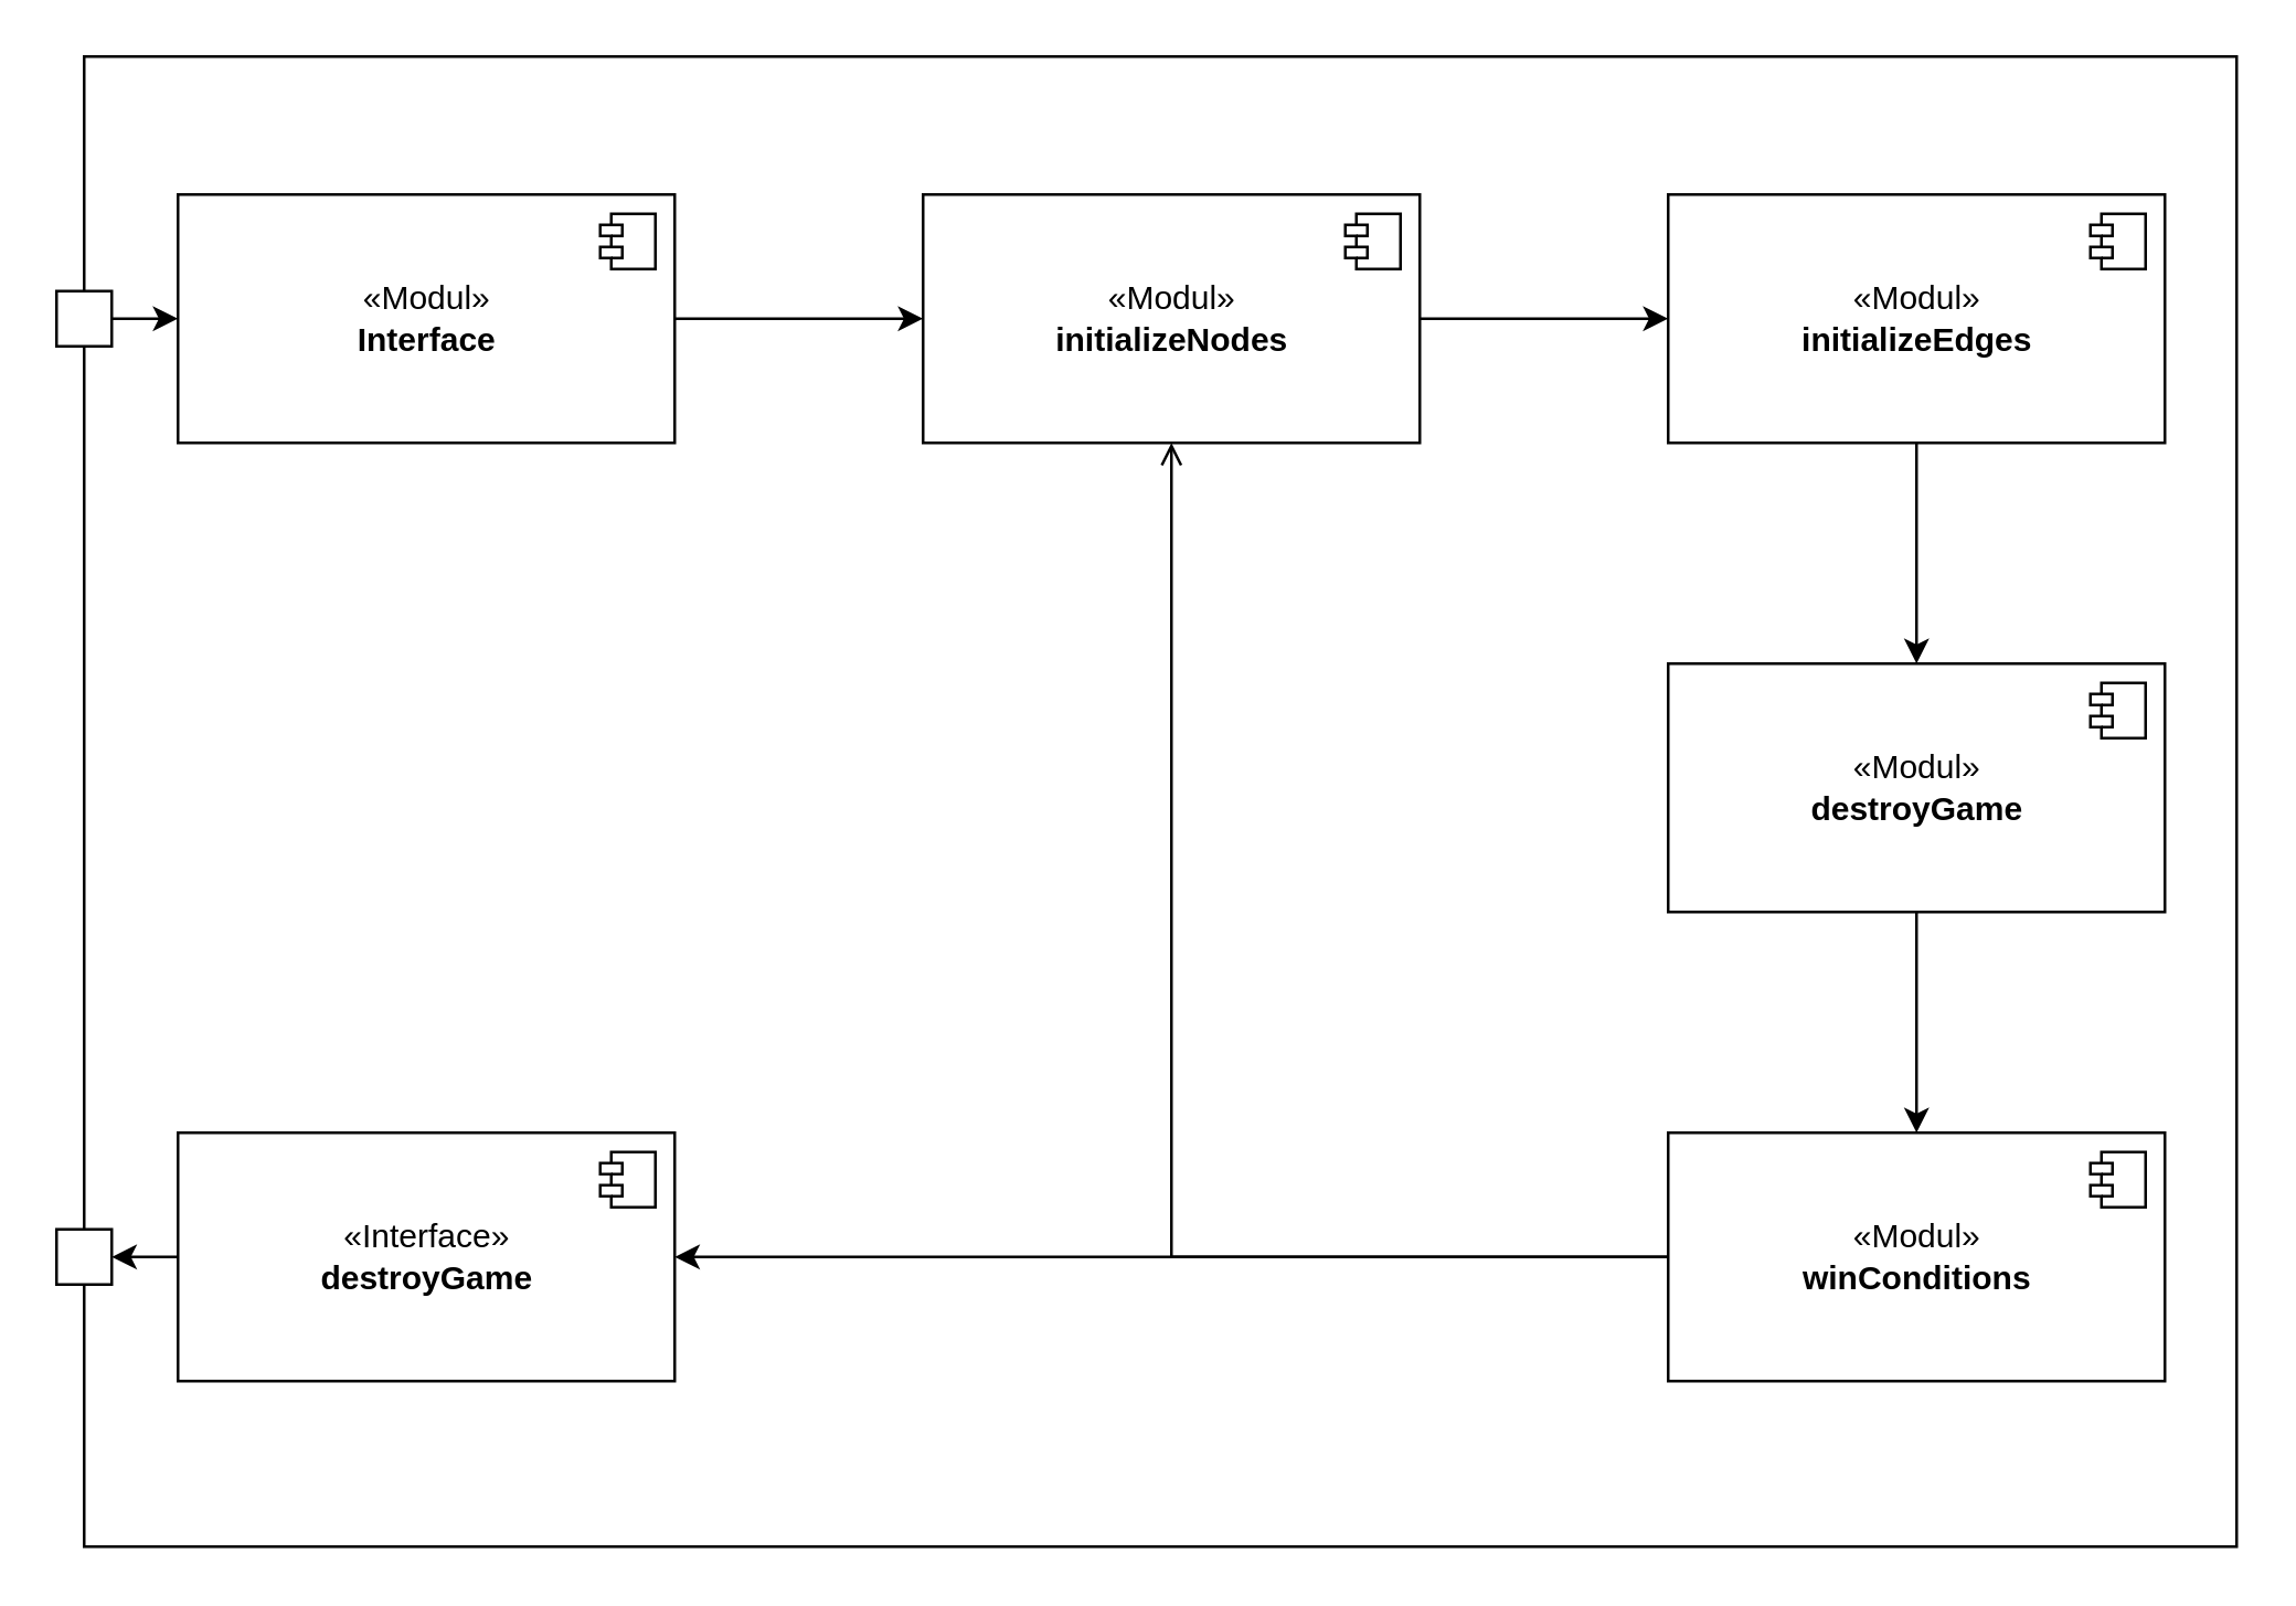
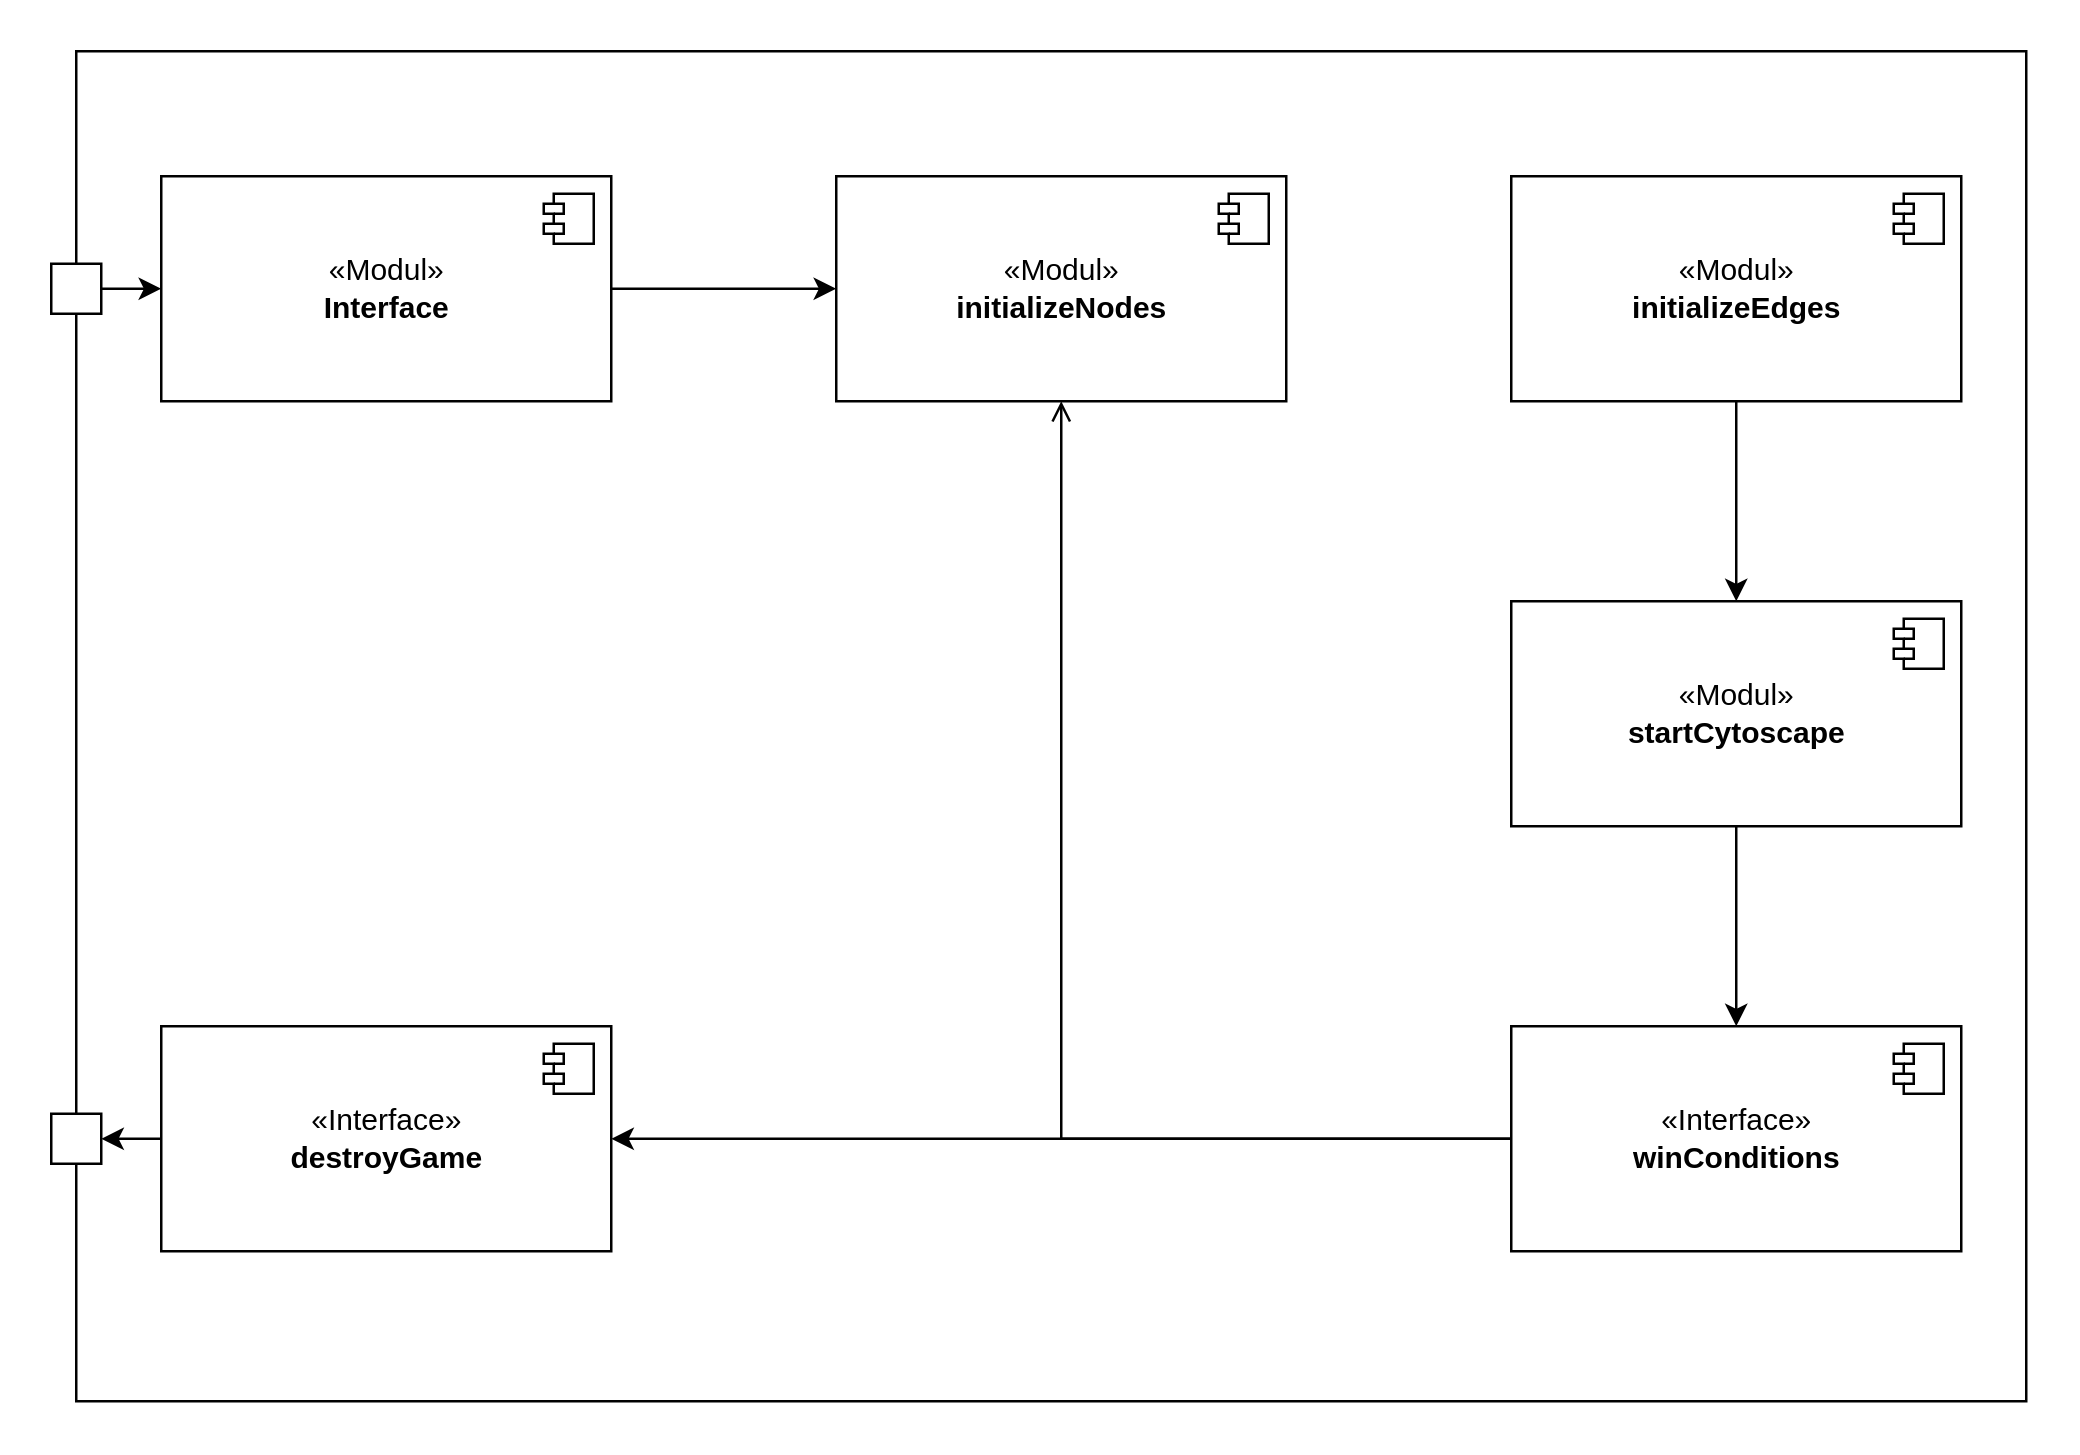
- <mxCell id="6" style="edgeStyle=orthogonalEdgeStyle;rounded=0;orthogonalLoop=1;jettySize=auto;html=1;entryX=0;entryY=0.5;entryDx=0;entryDy=0;" parent="1" source="7" target="10" edge="1"><mxGeometry relative="1" as="geometry" /></mxCell>
- <mxCell id="13" value="«Modul»&lt;br&gt;&lt;b&gt;destroyGame&lt;/b&gt;" style="html=1;dropTarget=0;" parent="1" vertex="1"><mxGeometry x="604" y="240" width="180" height="90" as="geometry" /></mxCell>
+ <mxCell id="13" value="«Modul»&lt;br&gt;&lt;b&gt;startCytoscape&lt;/b&gt;" style="html=1;dropTarget=0;" parent="1" vertex="1"><mxGeometry x="604" y="240" width="180" height="90" as="geometry" /></mxCell>
- <mxCell id="17" value="«Modul»&lt;br&gt;&lt;b&gt;winConditions&lt;/b&gt;" style="html=1;dropTarget=0;" parent="1" vertex="1"><mxGeometry x="604" y="410" width="180" height="90" as="geometry" /></mxCell>
+ <mxCell id="17" value="«Interface»&lt;br&gt;&lt;b&gt;winConditions&lt;/b&gt;" style="html=1;dropTarget=0;" parent="1" vertex="1"><mxGeometry x="604" y="410" width="180" height="90" as="geometry" /></mxCell>
